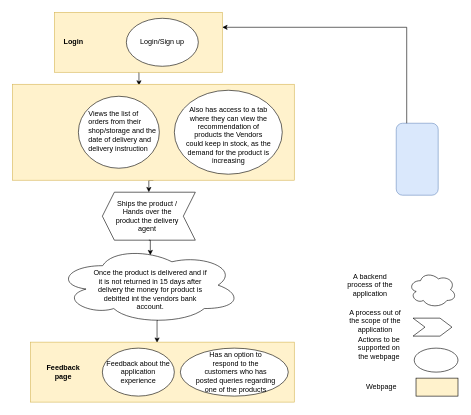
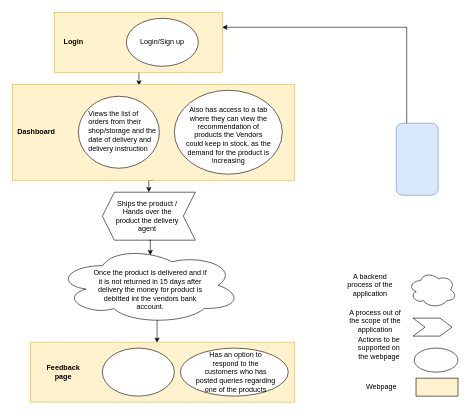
+ <mxCell id="17" value="&lt;b&gt;Dashboard&lt;/b&gt;" style="text;html=1;strokeColor=none;fillColor=none;align=center;verticalAlign=middle;whiteSpace=wrap;rounded=0;" vertex="1" parent="1"><mxGeometry x="40" y="210" width="40" height="20" as="geometry" /></mxCell>
- <mxCell id="29" value="Feedback about the application experience" style="text;html=1;strokeColor=none;fillColor=none;align=center;verticalAlign=middle;whiteSpace=wrap;rounded=0;" vertex="1" parent="27"><mxGeometry x="5" y="30" width="110" height="20" as="geometry" /></mxCell>
